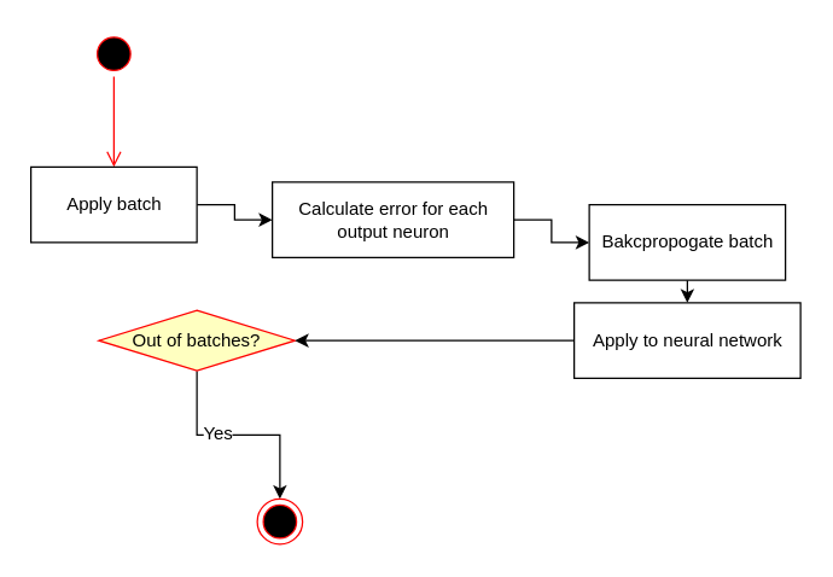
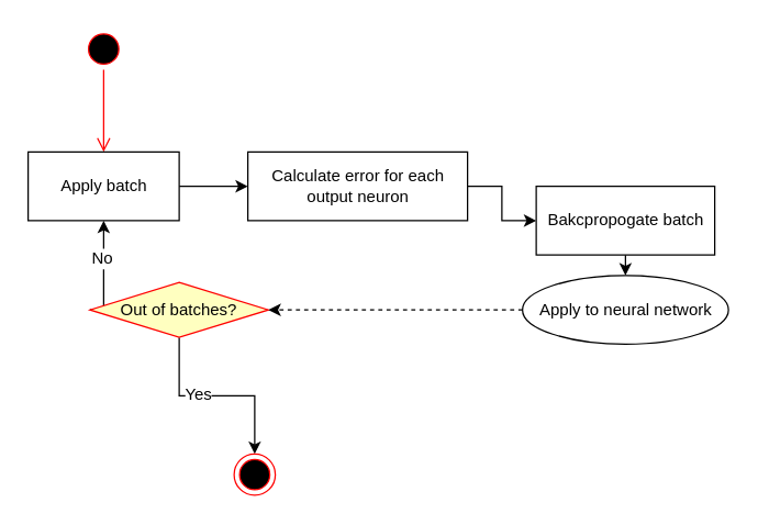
- <mxCell id="7" value="Calculate error for each &lt;br&gt;output neuron" style="html=1;" vertex="1" parent="1"><mxGeometry x="180" y="120" width="160" height="50" as="geometry" /></mxCell>
+ <mxCell id="7" value="Calculate error for each &lt;br&gt;output neuron" style="html=1;" vertex="1" parent="1"><mxGeometry x="180" y="110" width="160" height="50" as="geometry" /></mxCell>
+ <mxCell id="10" style="edgeStyle=orthogonalEdgeStyle;rounded=0;orthogonalLoop=1;jettySize=auto;html=1;exitX=0;exitY=0.5;exitDx=0;exitDy=0;entryX=0.5;entryY=1;entryDx=0;entryDy=0;" edge="1" parent="1" source="14" target="5"><mxGeometry relative="1" as="geometry"><Array as="points"><mxPoint x="75" y="225" /></Array></mxGeometry></mxCell>
+ <mxCell id="11" value="No" style="text;html=1;resizable=0;points=[];align=center;verticalAlign=middle;labelBackgroundColor=#ffffff;" vertex="1" connectable="0" parent="10"><mxGeometry x="-0.183" y="-17" relative="1" as="geometry"><mxPoint x="-19" y="-17" as="offset" /></mxGeometry></mxCell>
- <mxCell id="15" style="edgeStyle=orthogonalEdgeStyle;rounded=0;orthogonalLoop=1;jettySize=auto;html=1;exitX=0;exitY=0.5;exitDx=0;exitDy=0;entryX=1;entryY=0.5;entryDx=0;entryDy=0;" edge="1" parent="1" source="16" target="14"><mxGeometry relative="1" as="geometry" /></mxCell>
+ <mxCell id="15" style="edgeStyle=orthogonalEdgeStyle;rounded=0;orthogonalLoop=1;jettySize=auto;html=1;exitX=0;exitY=0.5;exitDx=0;exitDy=0;entryX=1;entryY=0.5;entryDx=0;entryDy=0;dashed=1;" edge="1" parent="1" source="16" target="14"><mxGeometry relative="1" as="geometry" /></mxCell>
- <mxCell id="16" value="Apply to neural network" style="html=1;" vertex="1" parent="1"><mxGeometry x="380" y="200" width="150" height="50" as="geometry" /></mxCell>
+ <mxCell id="16" value="Apply to neural network" style="ellipse;html=1;" vertex="1" parent="1"><mxGeometry x="380" y="200" width="150" height="50" as="geometry" /></mxCell>
